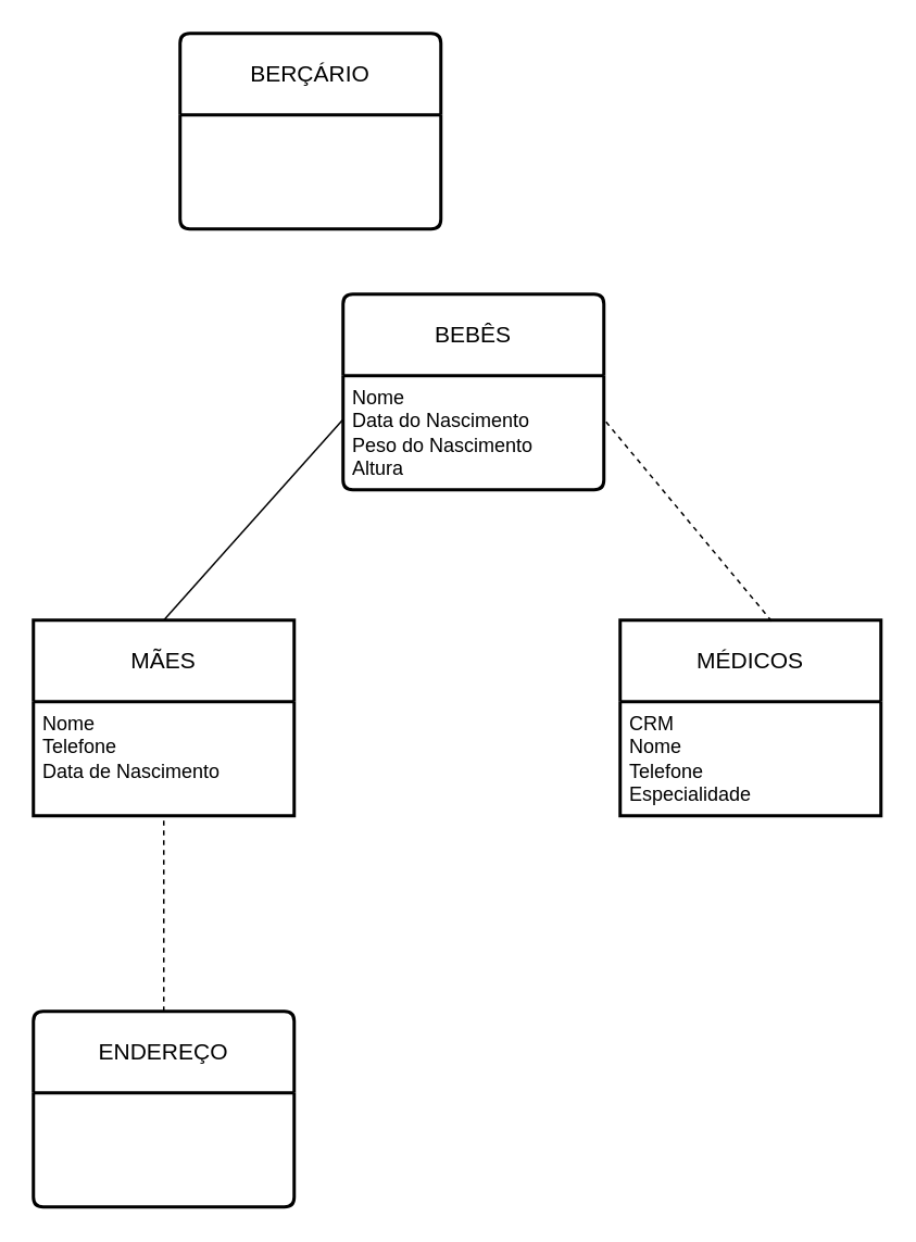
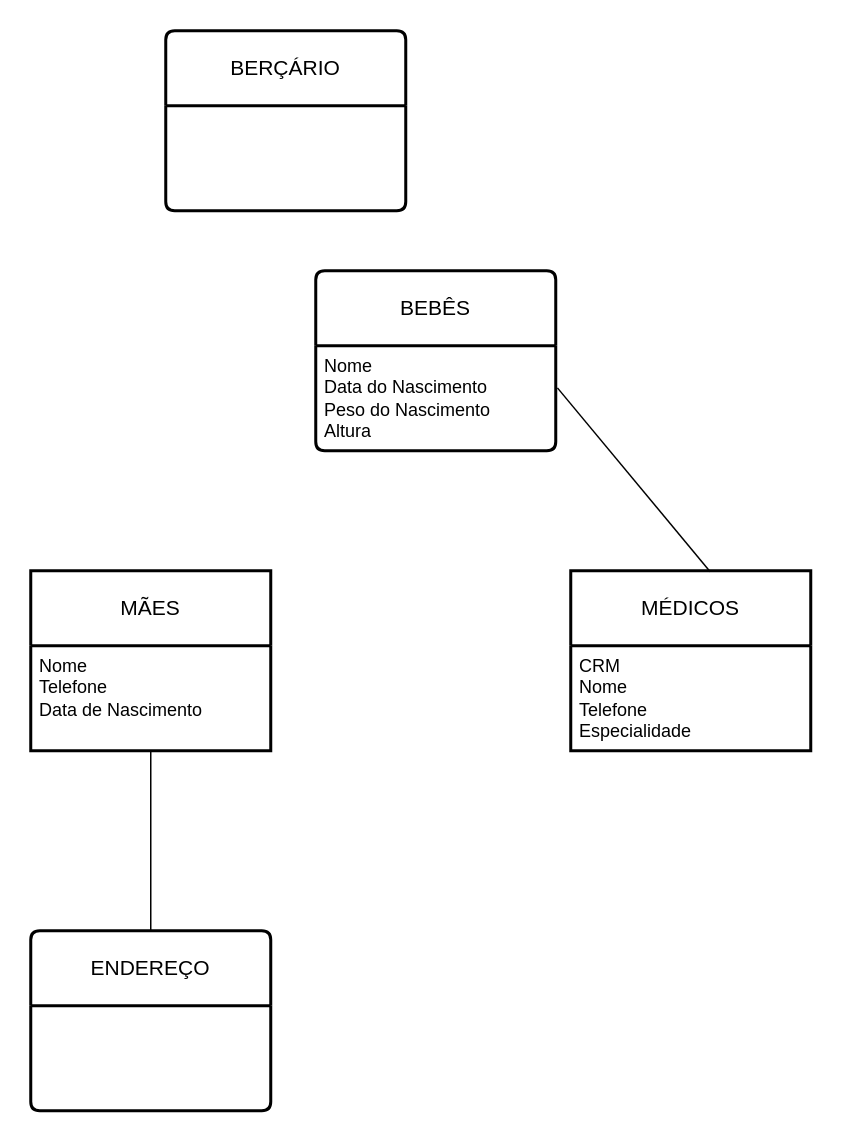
- <mxCell id="10" value="" style="endArrow=none;html=1;rounded=0;entryX=-0.002;entryY=0.387;entryDx=0;entryDy=0;exitX=0.5;exitY=0;exitDx=0;exitDy=0;entryPerimeter=0;" parent="1" source="3" target="6" edge="1"><mxGeometry width="50" height="50" relative="1" as="geometry"><mxPoint x="260" y="470" as="sourcePoint" /><mxPoint x="310" y="420" as="targetPoint" /></mxGeometry></mxCell>
- <mxCell id="11" value="" style="endArrow=none;html=1;rounded=0;entryX=1.007;entryY=0.401;entryDx=0;entryDy=0;entryPerimeter=0;exitX=0.581;exitY=0.005;exitDx=0;exitDy=0;exitPerimeter=0;dashed=1;" parent="1" source="7" target="6" edge="1"><mxGeometry width="50" height="50" relative="1" as="geometry"><mxPoint x="430" y="450" as="sourcePoint" /><mxPoint x="480" y="400" as="targetPoint" /></mxGeometry></mxCell>
+ <mxCell id="11" value="" style="endArrow=none;html=1;rounded=0;entryX=1.007;entryY=0.401;entryDx=0;entryDy=0;entryPerimeter=0;exitX=0.581;exitY=0.005;exitDx=0;exitDy=0;exitPerimeter=0;" parent="1" source="7" target="6" edge="1"><mxGeometry width="50" height="50" relative="1" as="geometry"><mxPoint x="430" y="450" as="sourcePoint" /><mxPoint x="480" y="400" as="targetPoint" /></mxGeometry></mxCell>
- <mxCell id="14" value="" style="endArrow=none;html=1;rounded=0;exitX=0.5;exitY=0;exitDx=0;exitDy=0;entryX=0.5;entryY=1;entryDx=0;entryDy=0;dashed=1;" edge="1" parent="1" source="12" target="4"><mxGeometry width="50" height="50" relative="1" as="geometry"><mxPoint x="50" y="550" as="sourcePoint" /><mxPoint x="110" y="510" as="targetPoint" /></mxGeometry></mxCell>
+ <mxCell id="14" value="" style="endArrow=none;html=1;rounded=0;exitX=0.5;exitY=0;exitDx=0;exitDy=0;entryX=0.5;entryY=1;entryDx=0;entryDy=0;" edge="1" parent="1" source="12" target="4"><mxGeometry width="50" height="50" relative="1" as="geometry"><mxPoint x="50" y="550" as="sourcePoint" /><mxPoint x="110" y="510" as="targetPoint" /></mxGeometry></mxCell>
